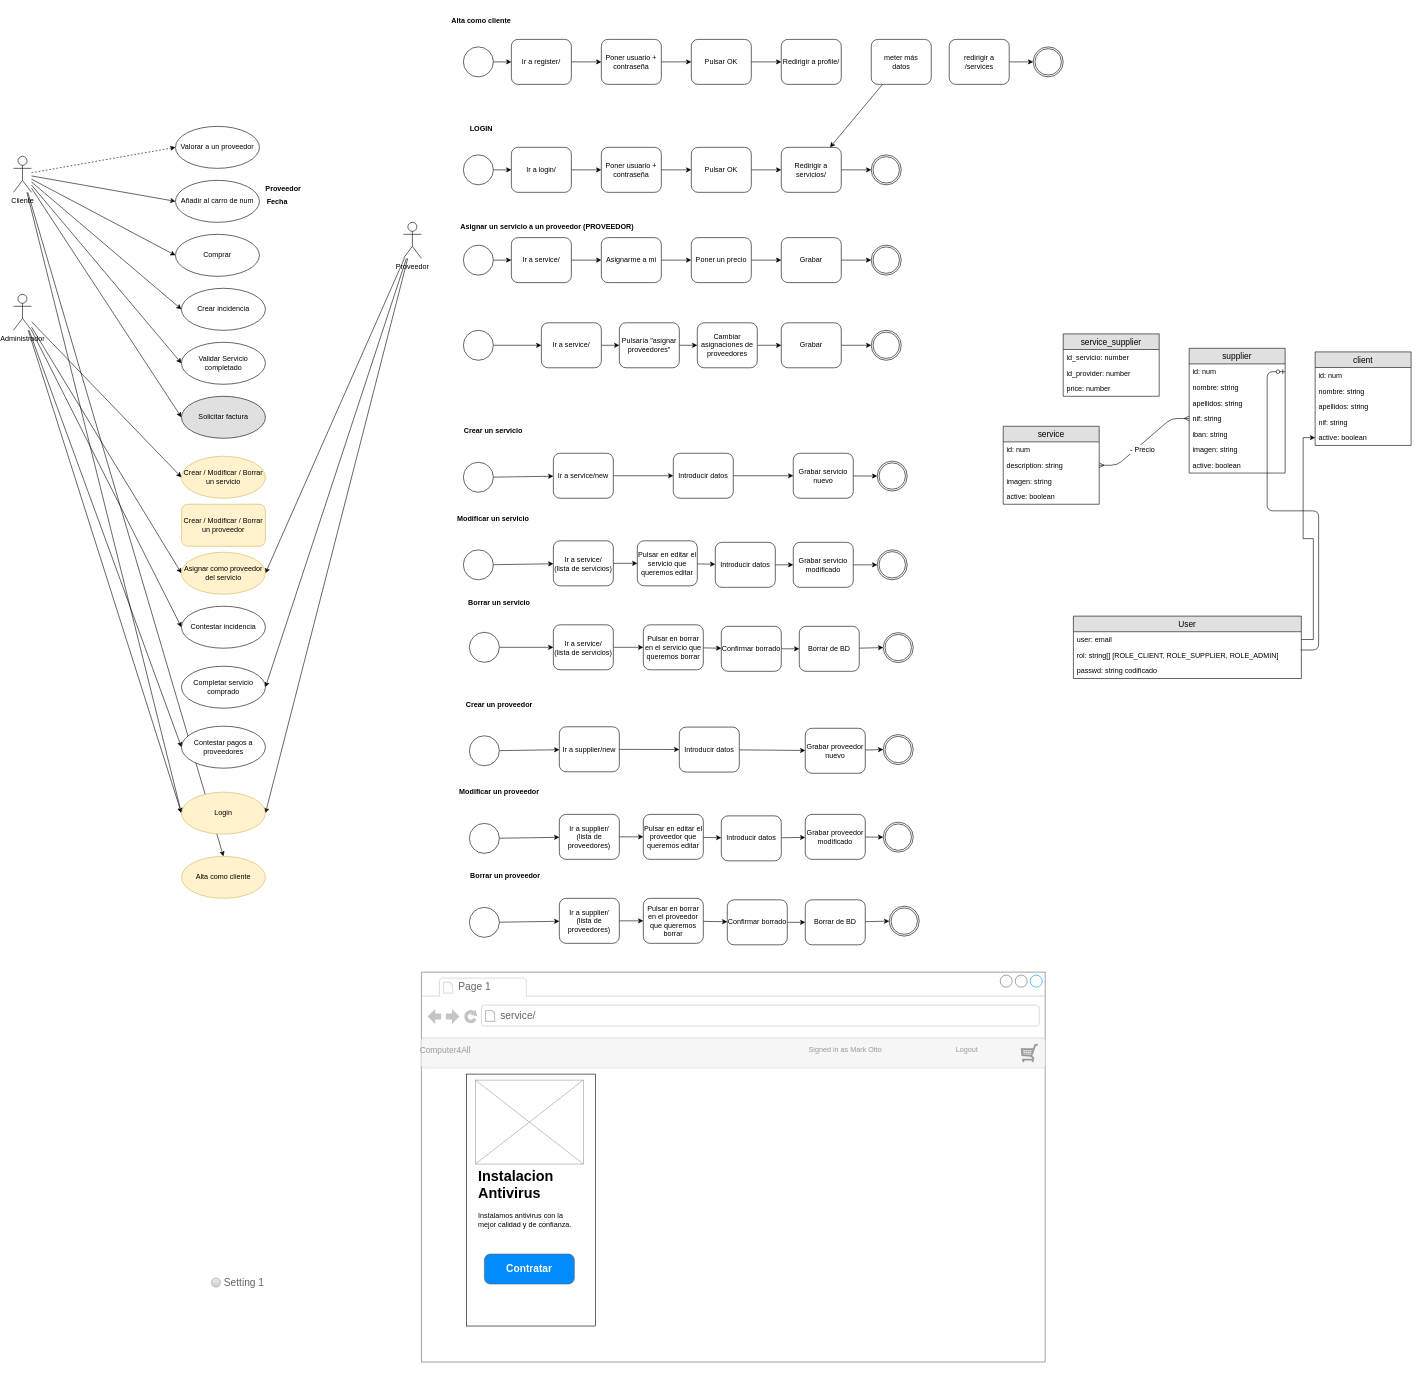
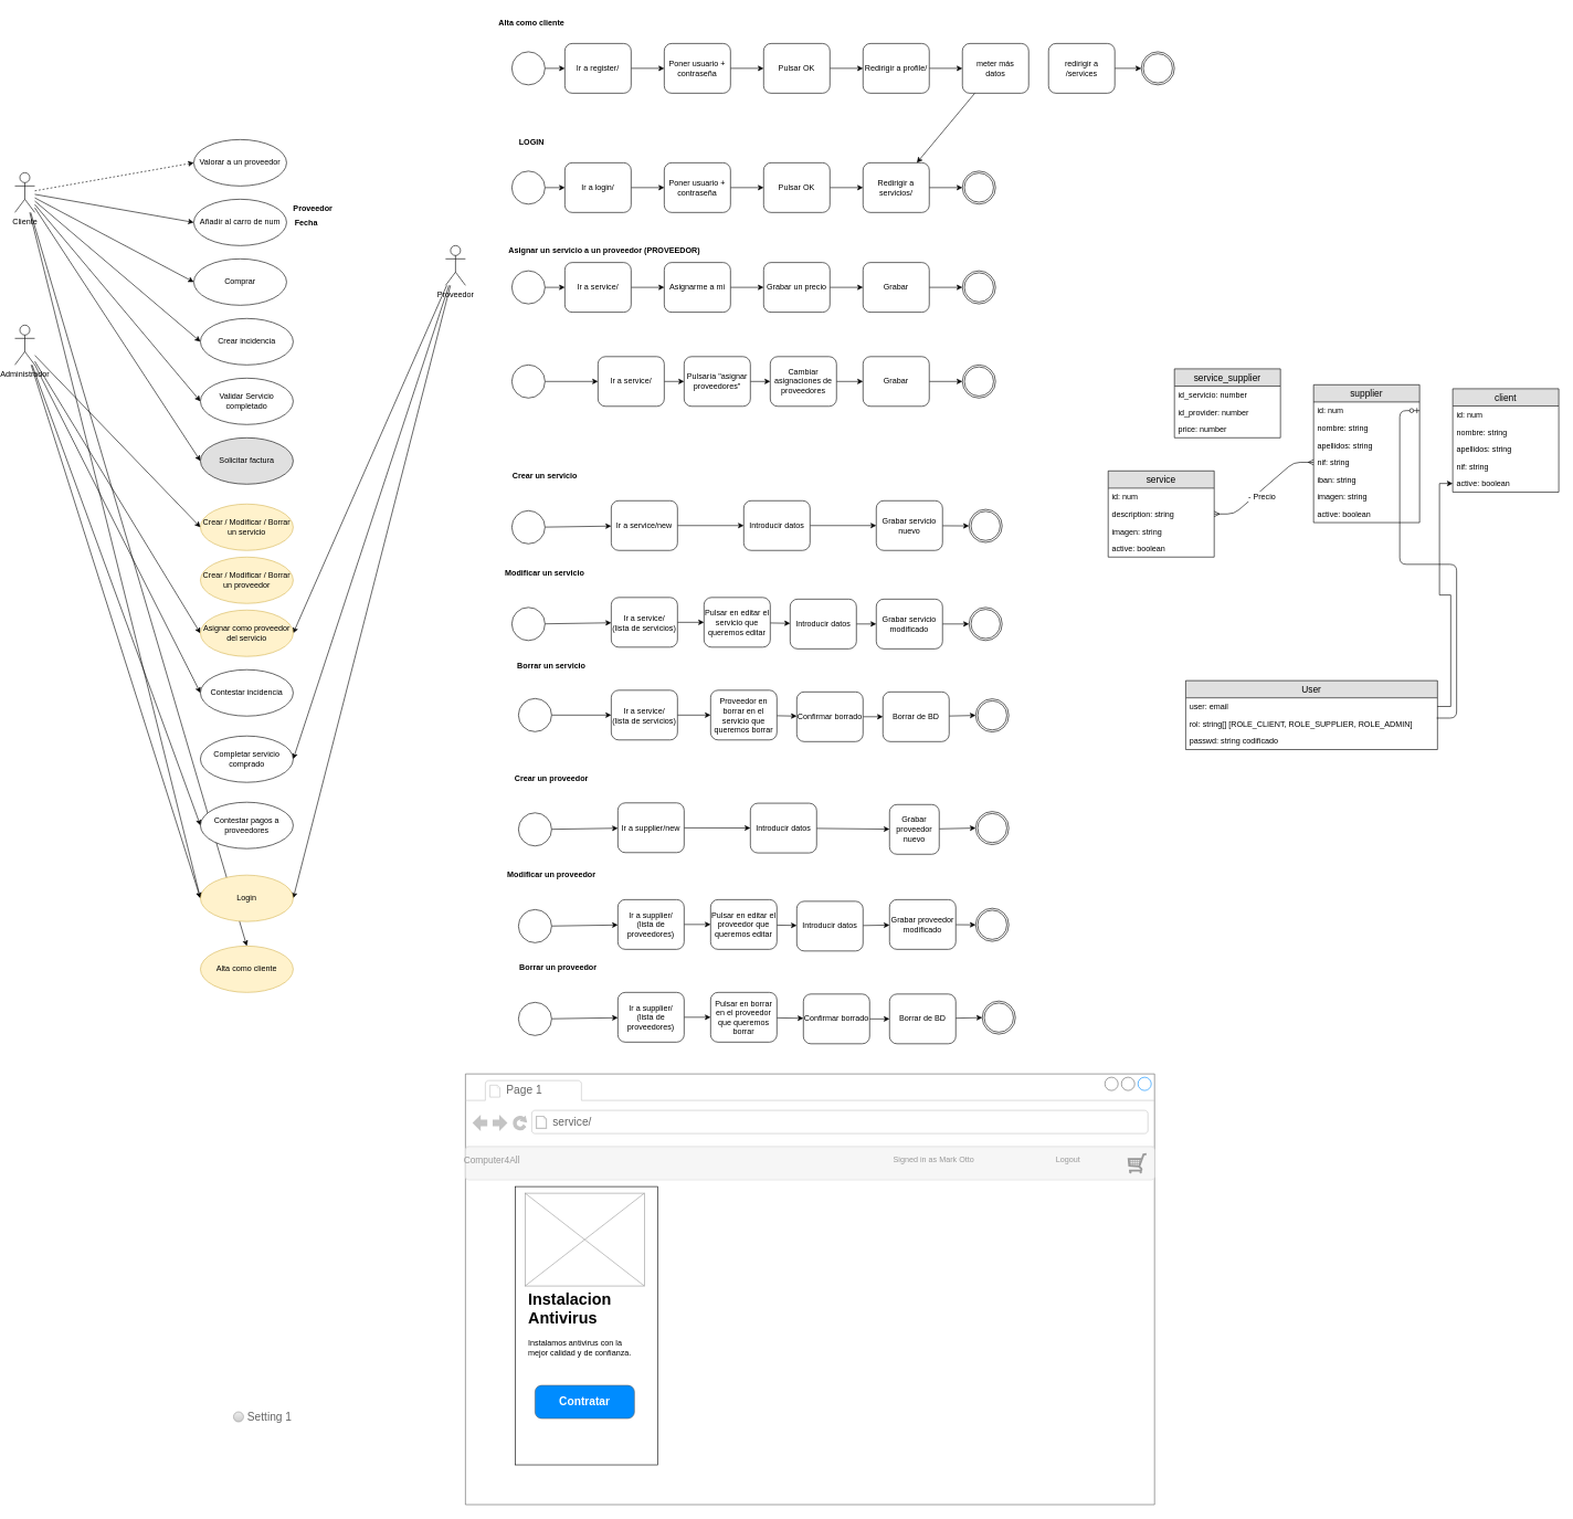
+ <mxCell id="172" style="edgeStyle=none;rounded=0;orthogonalLoop=1;jettySize=auto;html=1;entryX=0;entryY=0.5;entryDx=0;entryDy=0;" edge="1" parent="1" source="173" target="178"><mxGeometry relative="1" as="geometry" /></mxCell>
- <mxCell id="145" value="Poner un precio" style="shape=ext;rounded=1;html=1;whiteSpace=wrap;" vertex="1" parent="1"><mxGeometry x="1150" y="395.5" width="100" height="75" as="geometry" /></mxCell>
+ <mxCell id="145" value="Grabar un precio" style="shape=ext;rounded=1;html=1;whiteSpace=wrap;" vertex="1" parent="1"><mxGeometry x="1150" y="395.5" width="100" height="75" as="geometry" /></mxCell>
- <mxCell id="22" value="Crear / Modificar / Borrar un proveedor" style="whiteSpace=wrap;html=1;fillColor=#fff2cc;strokeColor=#d6b656;rounded=1;" vertex="1" parent="1"><mxGeometry x="300" y="840" width="140" height="70" as="geometry" /></mxCell>
+ <mxCell id="22" value="Crear / Modificar / Borrar un proveedor" style="ellipse;whiteSpace=wrap;html=1;fillColor=#fff2cc;strokeColor=#d6b656;" vertex="1" parent="1"><mxGeometry x="300" y="840" width="140" height="70" as="geometry" /></mxCell>
- <mxCell id="63" value="Pulsar en borrar en el servicio que queremos borrar" style="shape=ext;rounded=1;html=1;whiteSpace=wrap;" vertex="1" parent="1"><mxGeometry x="1070" y="1041" width="100" height="75" as="geometry" /></mxCell>
+ <mxCell id="63" value="Proveedor en borrar en el servicio que queremos borrar" style="shape=ext;rounded=1;html=1;whiteSpace=wrap;" vertex="1" parent="1"><mxGeometry x="1070" y="1041" width="100" height="75" as="geometry" /></mxCell>
- <mxCell id="82" value="Grabar proveedor nuevo" style="shape=ext;rounded=1;html=1;whiteSpace=wrap;" vertex="1" parent="1"><mxGeometry x="1340" y="1213.5" width="100" height="75" as="geometry" /></mxCell>
+ <mxCell id="82" value="Grabar proveedor nuevo" style="shape=ext;rounded=1;html=1;whiteSpace=wrap;" vertex="1" parent="1"><mxGeometry x="1340" y="1213.5" width="75" height="75" as="geometry" /></mxCell>
